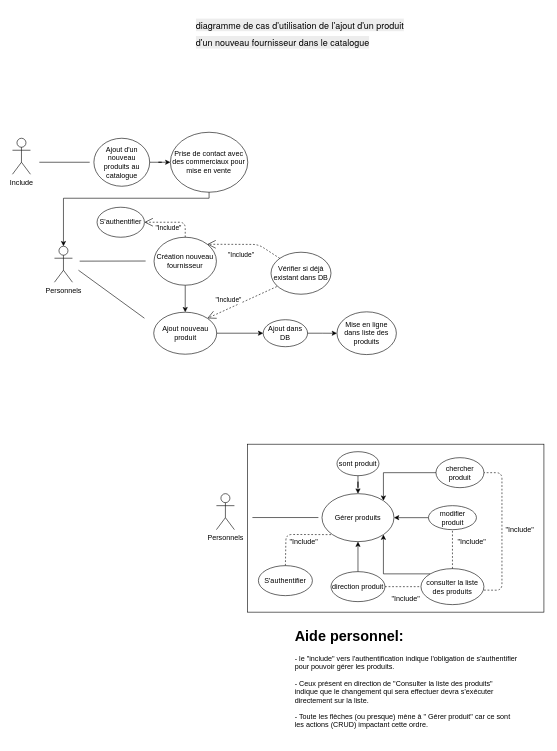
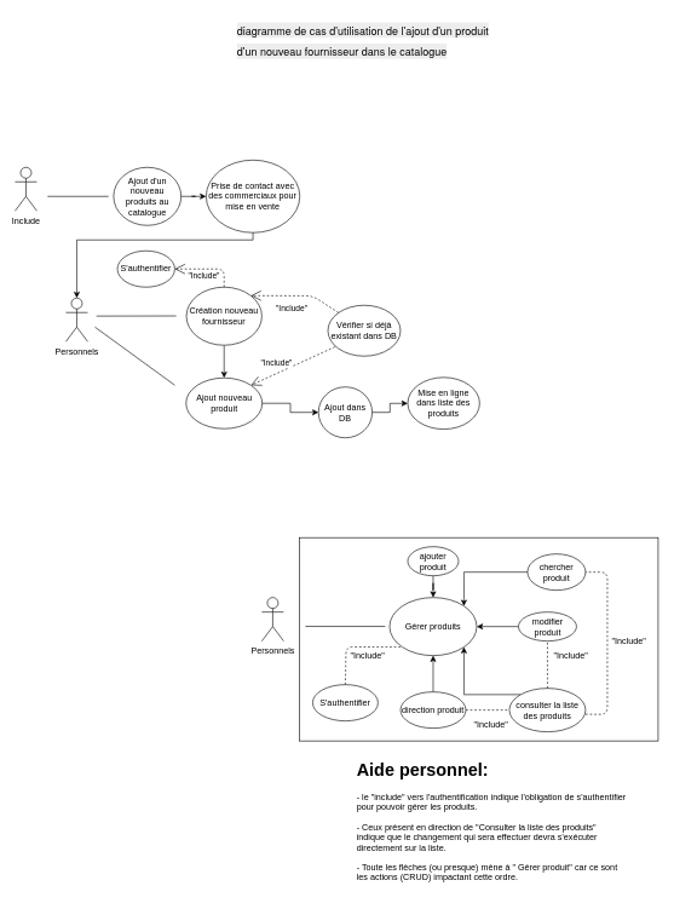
- <mxCell id="33" value="Ajout dans DB" style="ellipse;whiteSpace=wrap;html=1;fillColor=none;" vertex="1" parent="1"><mxGeometry x="438" y="532.5" width="74" height="45" as="geometry" /></mxCell>
+ <mxCell id="33" value="Ajout dans DB" style="ellipse;whiteSpace=wrap;html=1;fillColor=none;" vertex="1" parent="1"><mxGeometry x="438" y="532.5" width="74" height="70" as="geometry" /></mxCell>
- <mxCell id="5" value="sont produit" style="ellipse;whiteSpace=wrap;html=1;" vertex="1" parent="1"><mxGeometry x="561" y="752.5" width="70" height="40" as="geometry" /></mxCell>
+ <mxCell id="5" value="ajouter produit" style="ellipse;whiteSpace=wrap;html=1;" vertex="1" parent="1"><mxGeometry x="561" y="752.5" width="70" height="40" as="geometry" /></mxCell>
